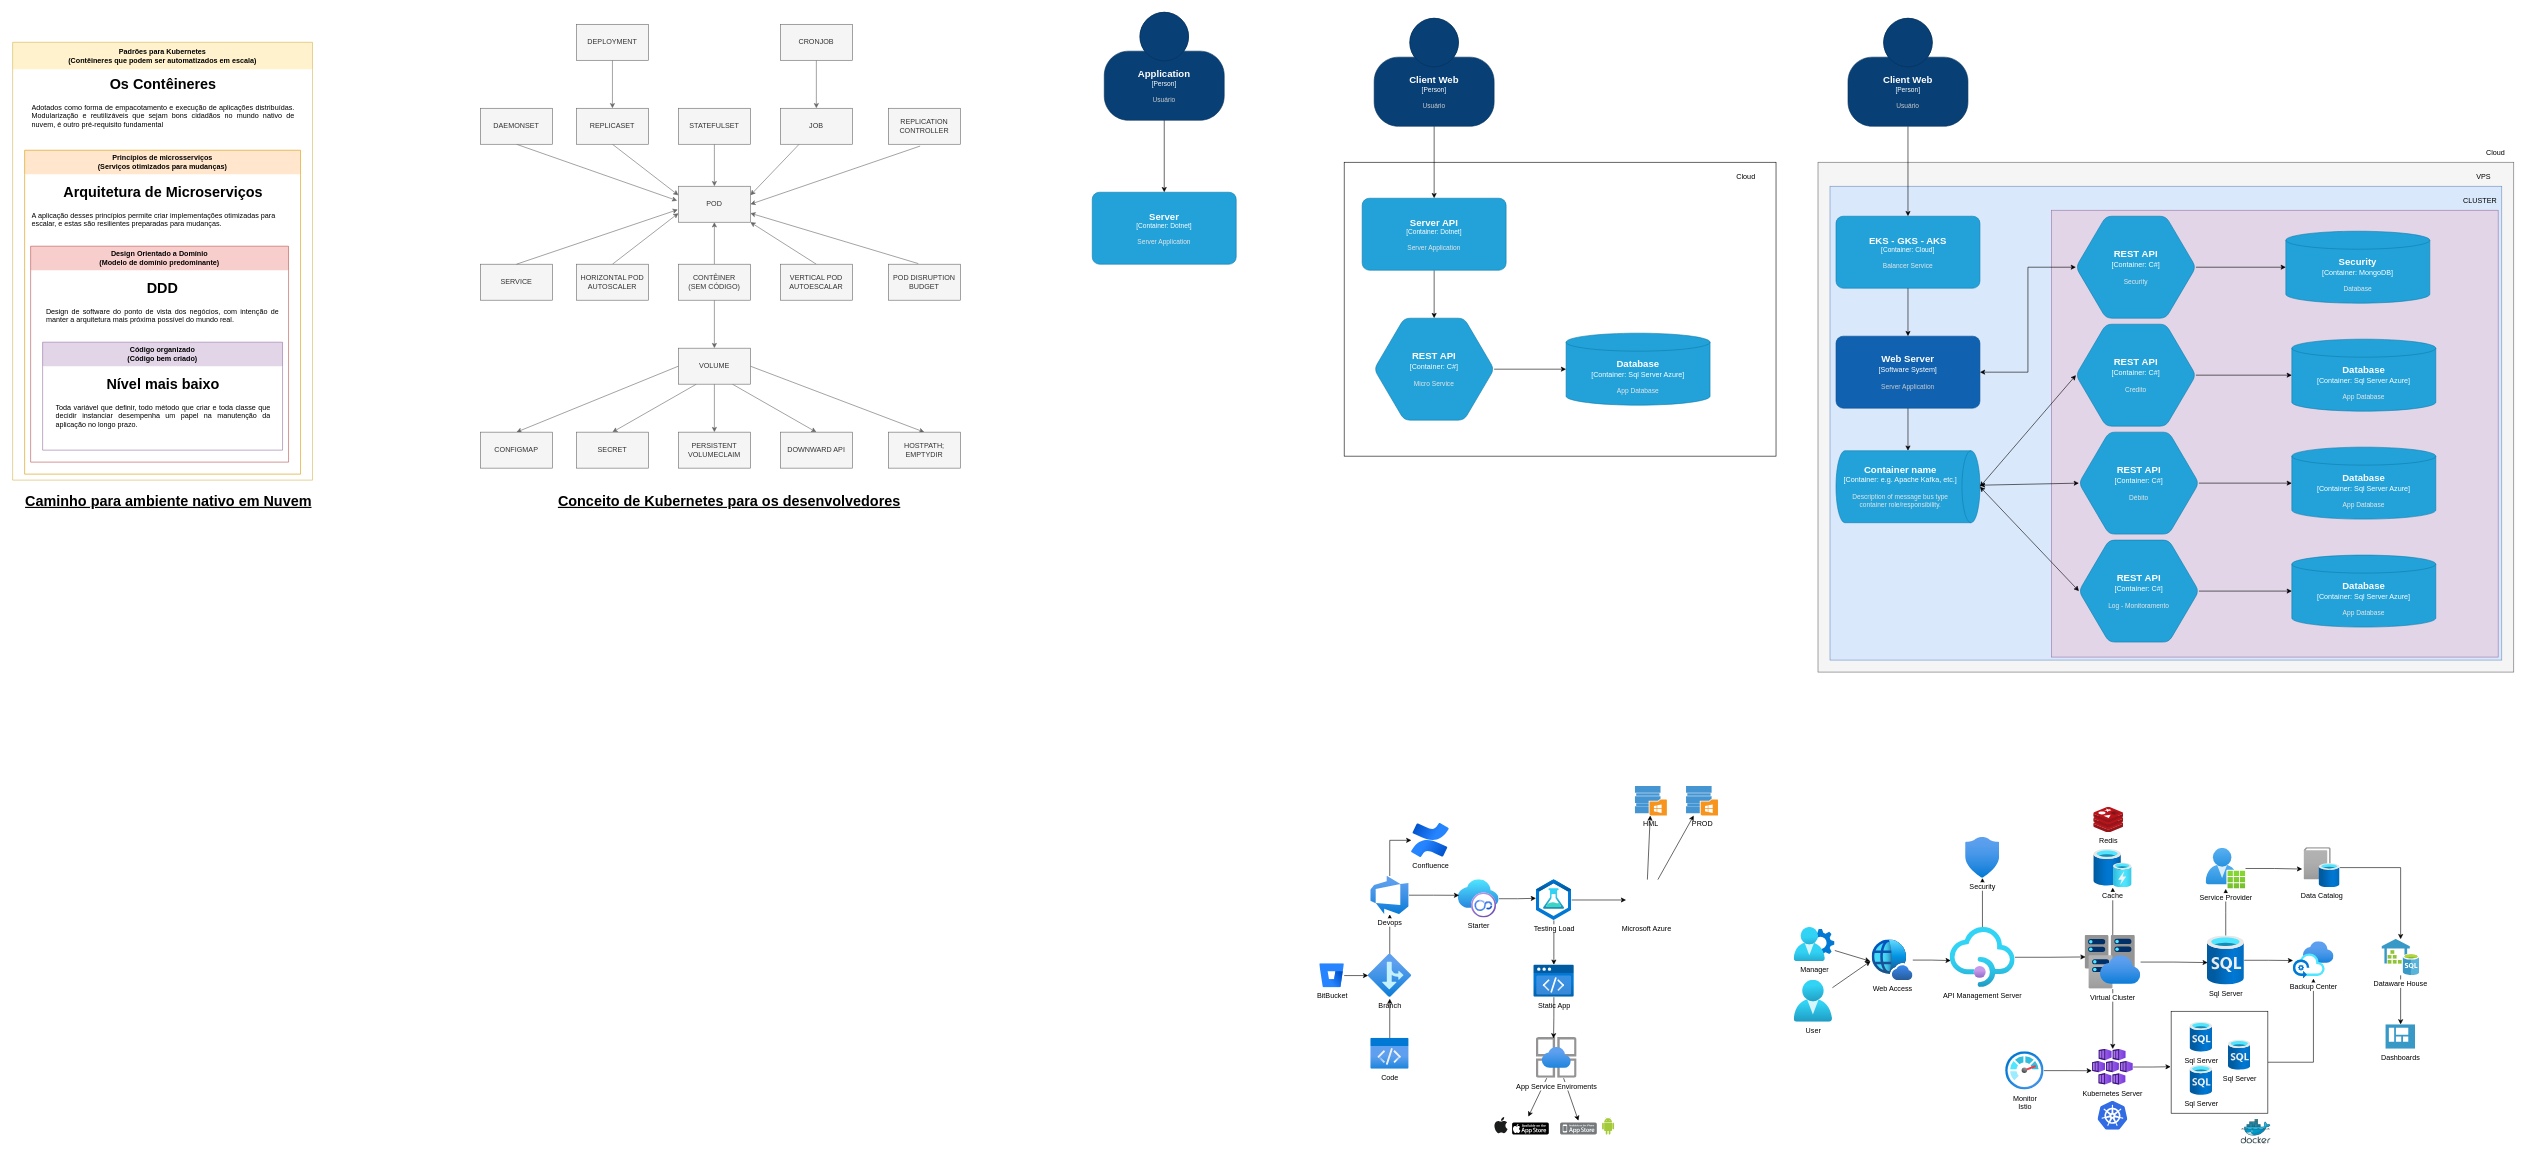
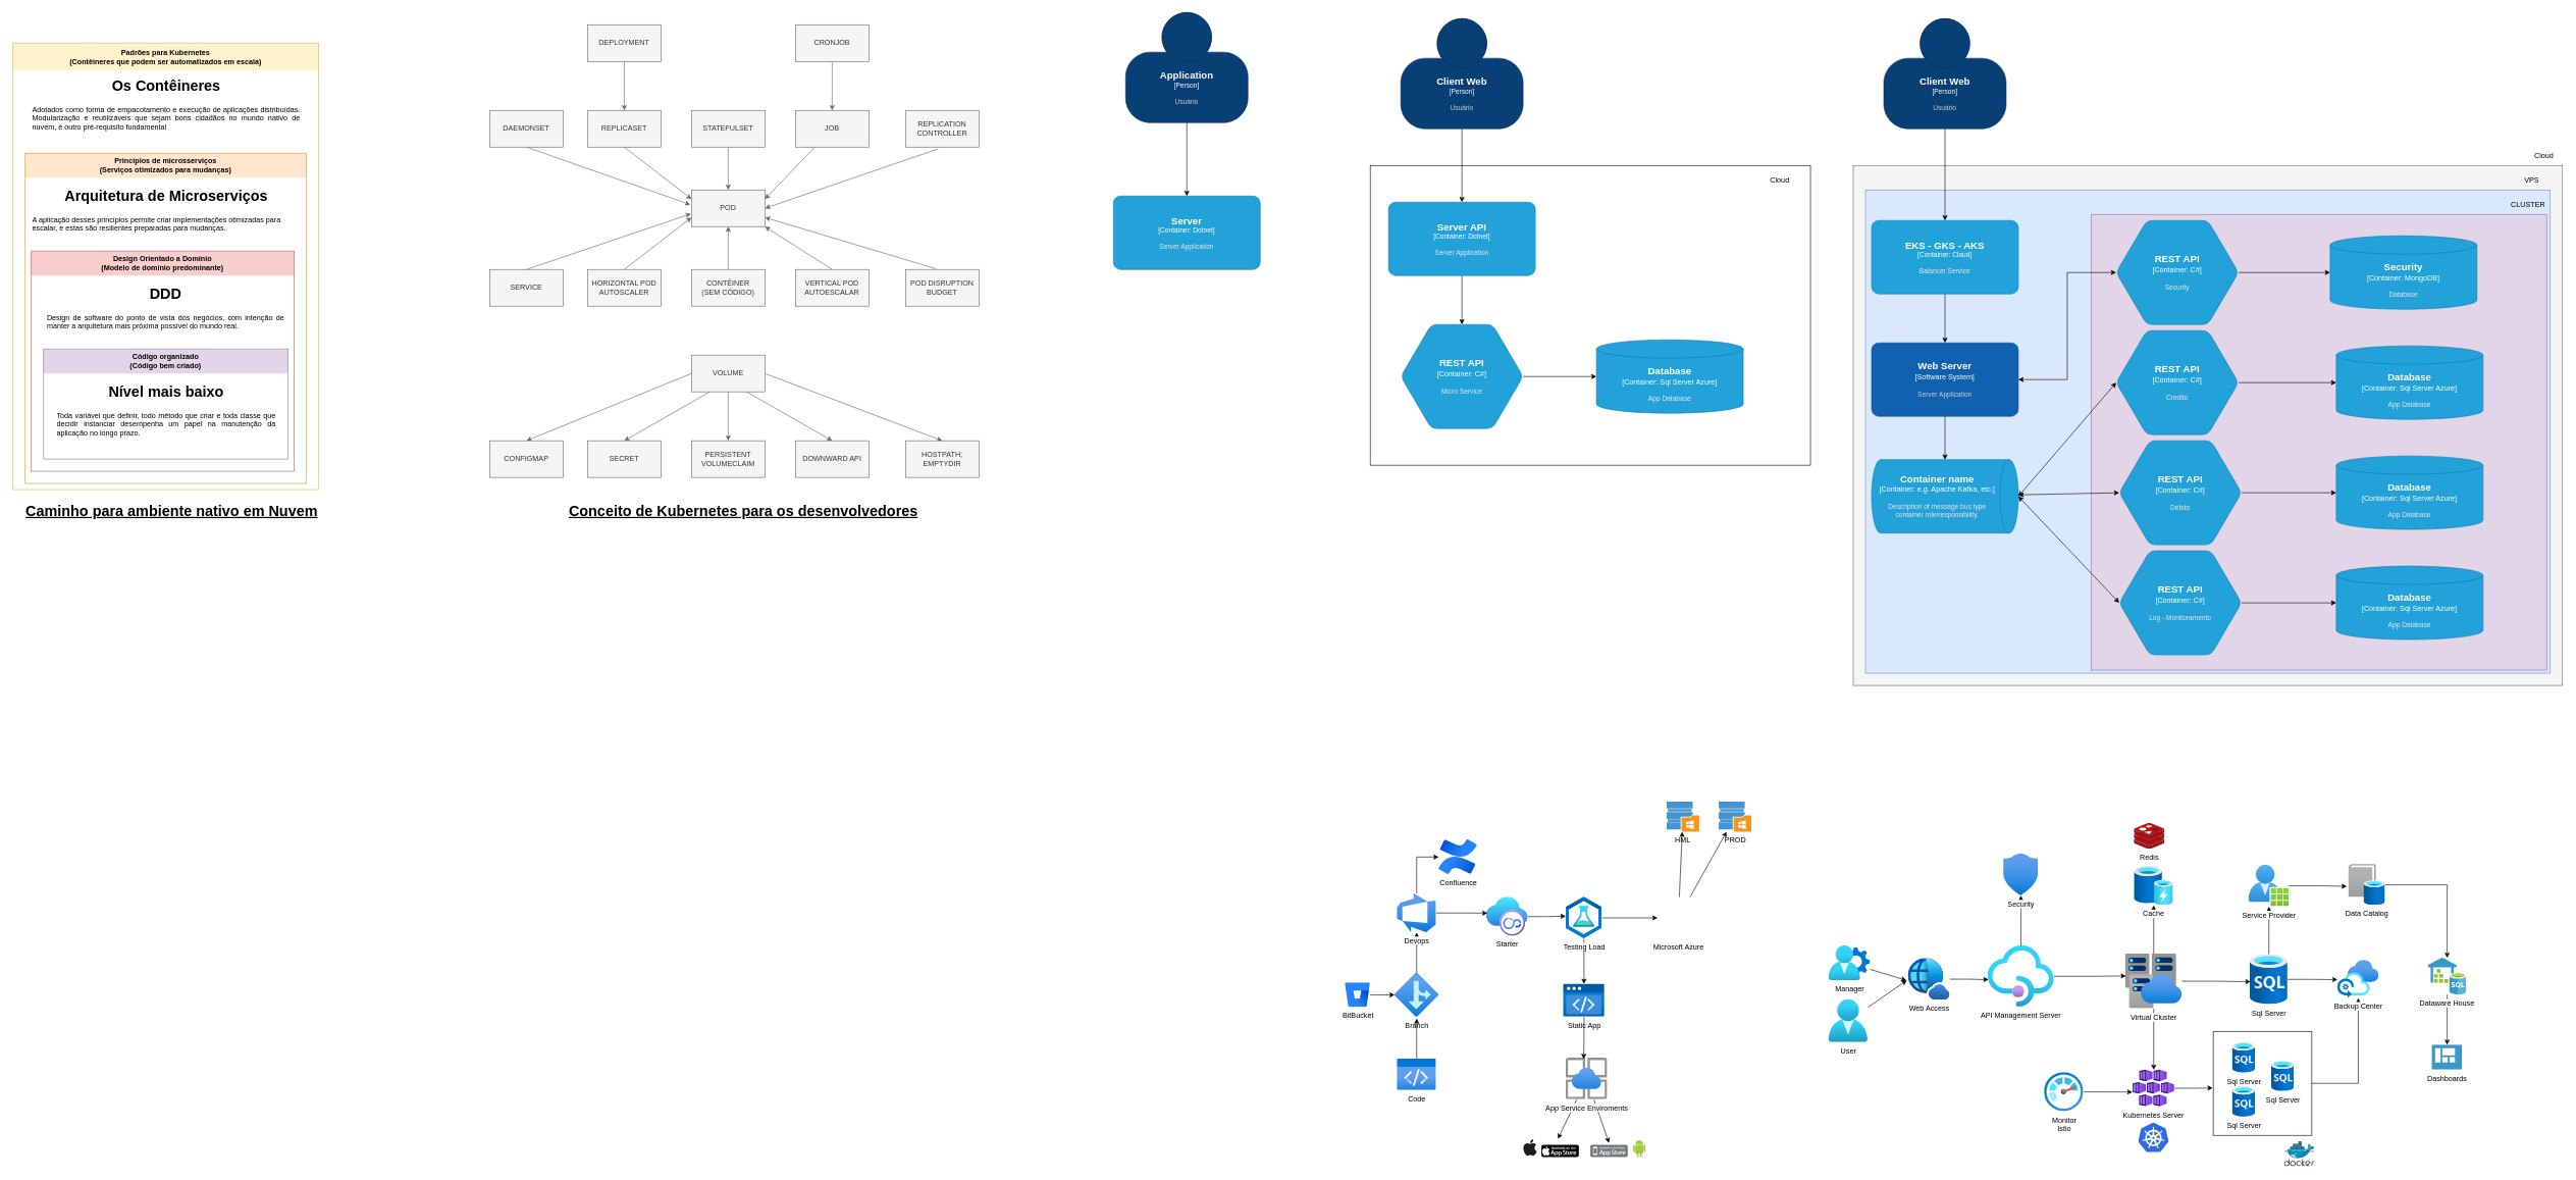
- <mxCell id="36" value="" style="edgeStyle=orthogonalEdgeStyle;rounded=0;orthogonalLoop=1;jettySize=auto;html=1;fillColor=#f5f5f5;strokeColor=#666666;" edge="1" parent="1" source="37" target="48"><mxGeometry relative="1" as="geometry" /></mxCell>
